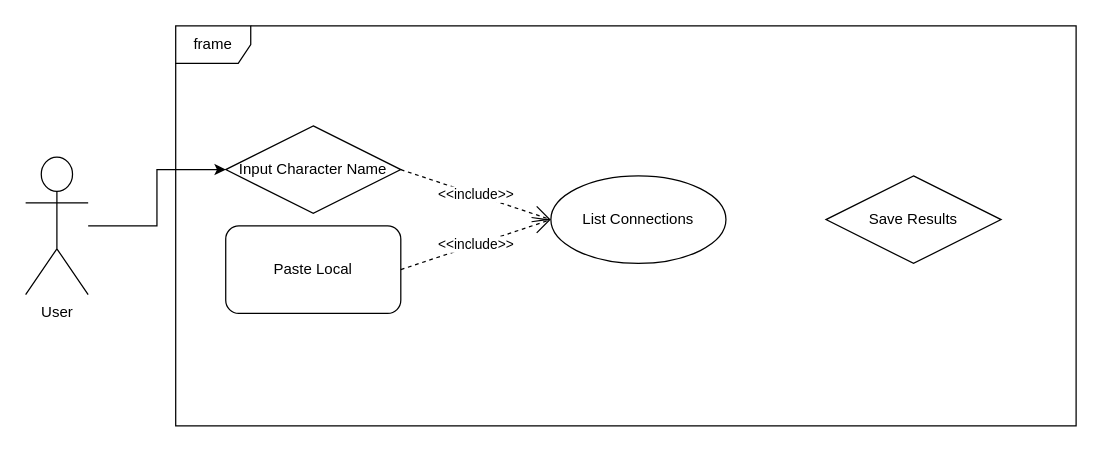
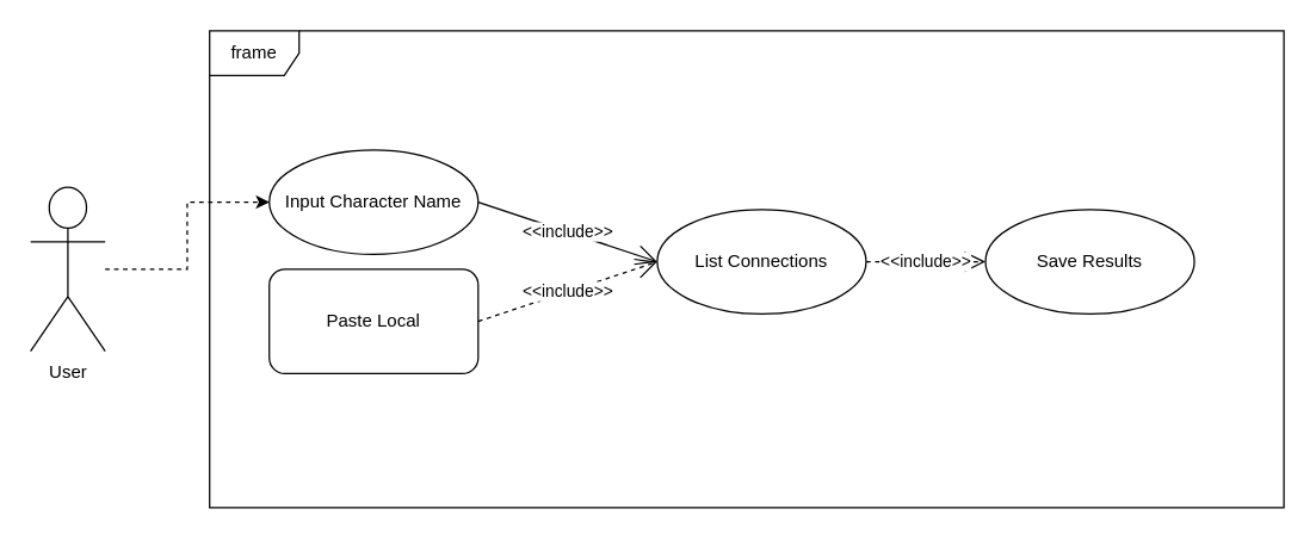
- <mxCell id="5" value="Input Character Name" style="rhombus;whiteSpace=wrap;html=1;" vertex="1" parent="1"><mxGeometry x="180" y="100" width="140" height="70" as="geometry" /></mxCell>
+ <mxCell id="5" value="Input Character Name" style="ellipse;whiteSpace=wrap;html=1;" vertex="1" parent="1"><mxGeometry x="180" y="100" width="140" height="70" as="geometry" /></mxCell>
- <mxCell id="9" value="&amp;lt;&amp;lt;include&amp;gt;&amp;gt;" style="endArrow=open;endSize=12;dashed=1;html=1;exitX=1;exitY=0.5;exitDx=0;exitDy=0;entryX=0;entryY=0.5;entryDx=0;entryDy=0;" edge="1" parent="1" source="5" target="7"><mxGeometry width="160" relative="1" as="geometry"><mxPoint x="330" y="225" as="sourcePoint" /><mxPoint x="470.02" y="199.98" as="targetPoint" /></mxGeometry></mxCell>
+ <mxCell id="9" value="&amp;lt;&amp;lt;include&amp;gt;&amp;gt;" style="endArrow=open;endSize=12;dashed=0;html=1;exitX=1;exitY=0.5;exitDx=0;exitDy=0;entryX=0;entryY=0.5;entryDx=0;entryDy=0;" edge="1" parent="1" source="5" target="7"><mxGeometry width="160" relative="1" as="geometry"><mxPoint x="330" y="225" as="sourcePoint" /><mxPoint x="470.02" y="199.98" as="targetPoint" /></mxGeometry></mxCell>
- <mxCell id="2" style="edgeStyle=orthogonalEdgeStyle;rounded=0;orthogonalLoop=1;jettySize=auto;html=1;entryX=0;entryY=0.5;entryDx=0;entryDy=0;" edge="1" parent="1" source="3" target="5"><mxGeometry relative="1" as="geometry" /></mxCell>
+ <mxCell id="2" style="edgeStyle=orthogonalEdgeStyle;rounded=0;orthogonalLoop=1;jettySize=auto;html=1;entryX=0;entryY=0.5;entryDx=0;entryDy=0;dashed=1;" edge="1" parent="1" source="3" target="5"><mxGeometry relative="1" as="geometry" /></mxCell>
+ <mxCell id="11" value="&amp;lt;&amp;lt;include&amp;gt;&amp;gt;" style="endArrow=open;endSize=12;dashed=1;html=1;exitX=1;exitY=0.5;exitDx=0;exitDy=0;entryX=0;entryY=0.5;entryDx=0;entryDy=0;" edge="1" parent="1" source="7" target="10"><mxGeometry width="160" relative="1" as="geometry"><mxPoint x="560" y="290" as="sourcePoint" /><mxPoint x="680" y="250" as="targetPoint" /></mxGeometry></mxCell>
- <mxCell id="10" value="Save Results" style="rhombus;whiteSpace=wrap;html=1;" vertex="1" parent="1"><mxGeometry x="660" y="140" width="140" height="70" as="geometry" /></mxCell>
+ <mxCell id="10" value="Save Results" style="ellipse;whiteSpace=wrap;html=1;" vertex="1" parent="1"><mxGeometry x="660" y="140" width="140" height="70" as="geometry" /></mxCell>
